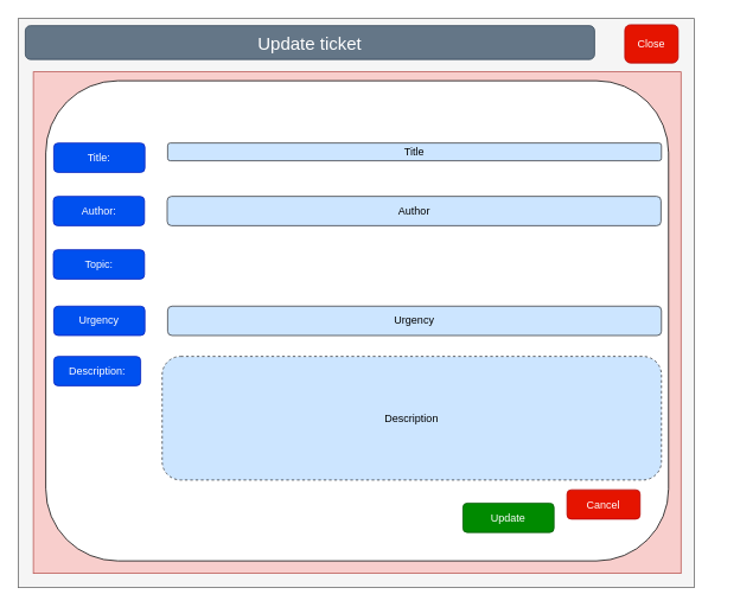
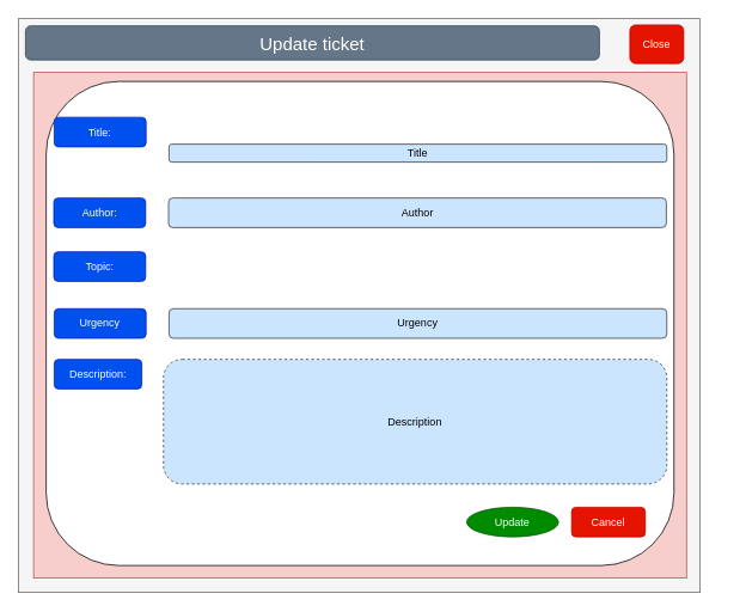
- <mxCell id="12" value="Title:" style="rounded=1;whiteSpace=wrap;html=1;fillColor=#0050ef;strokeColor=#001DBC;fontColor=#ffffff;" vertex="1" parent="4"><mxGeometry x="23.001" y="80" width="102.427" height="33" as="geometry" /></mxCell>
+ <mxCell id="12" value="Title:" style="rounded=1;whiteSpace=wrap;html=1;fillColor=#0050ef;strokeColor=#001DBC;fontColor=#ffffff;" vertex="1" parent="4"><mxGeometry x="23.001" y="50" width="102.427" height="33" as="geometry" /></mxCell>
- <mxCell id="13" value="Cancel" style="rounded=1;whiteSpace=wrap;html=1;fillColor=#e51400;strokeColor=#B20000;fontColor=#ffffff;" vertex="1" parent="4"><mxGeometry x="600" y="470" width="82.17" height="33" as="geometry" /></mxCell>
+ <mxCell id="13" value="Cancel" style="rounded=1;whiteSpace=wrap;html=1;fillColor=#e51400;strokeColor=#B20000;fontColor=#ffffff;" vertex="1" parent="4"><mxGeometry x="600" y="485" width="82.17" height="33" as="geometry" /></mxCell>
- <mxCell id="7" value="Update" style="rounded=1;whiteSpace=wrap;html=1;fillColor=#008a00;strokeColor=#005700;fontColor=#ffffff;" vertex="1" parent="4"><mxGeometry x="483.0" y="485" width="102.427" height="33" as="geometry" /></mxCell>
+ <mxCell id="7" value="Update" style="ellipse;whiteSpace=wrap;html=1;fillColor=#008a00;strokeColor=#005700;fontColor=#ffffff;" vertex="1" parent="4"><mxGeometry x="483.0" y="485" width="102.427" height="33" as="geometry" /></mxCell>
